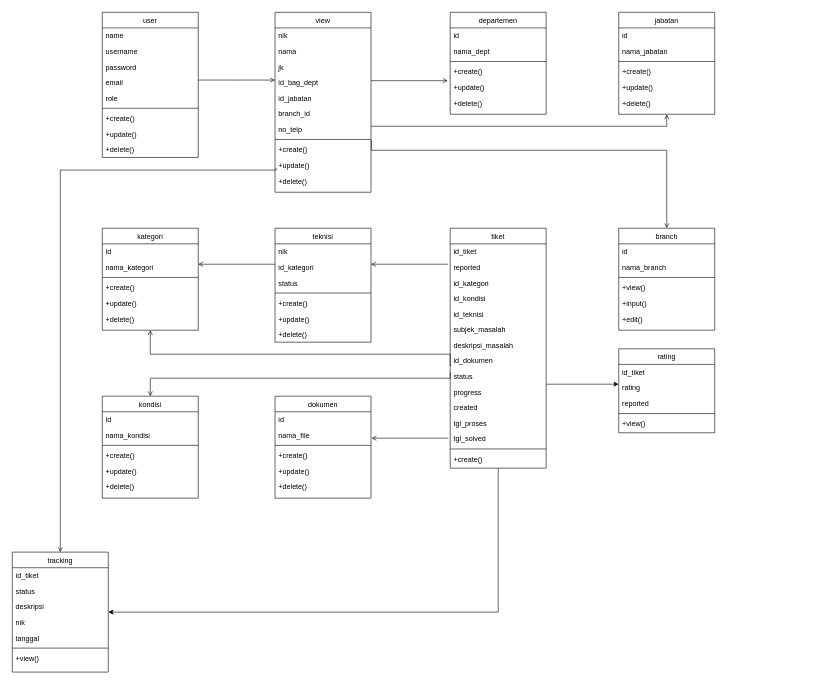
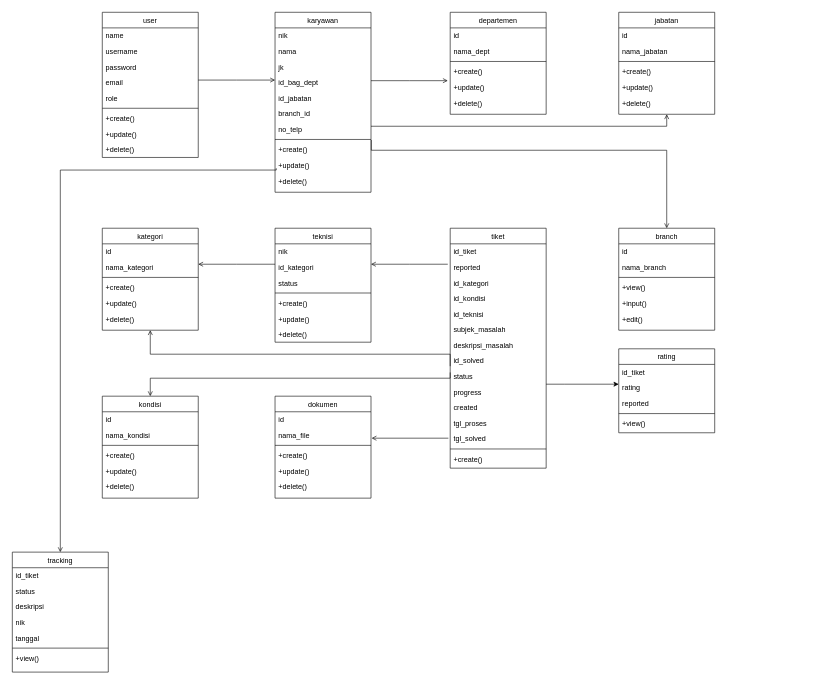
- <mxCell id="2" value="view" style="swimlane;fontStyle=0;align=center;verticalAlign=top;childLayout=stackLayout;horizontal=1;startSize=26;horizontalStack=0;resizeParent=1;resizeLast=0;collapsible=1;marginBottom=0;rounded=0;shadow=0;strokeWidth=1;" parent="1" vertex="1"><mxGeometry x="458" y="20" width="160" height="300" as="geometry"><mxRectangle x="550" y="140" width="160" height="26" as="alternateBounds" /></mxGeometry></mxCell>
+ <mxCell id="2" value="karyawan" style="swimlane;fontStyle=0;align=center;verticalAlign=top;childLayout=stackLayout;horizontal=1;startSize=26;horizontalStack=0;resizeParent=1;resizeLast=0;collapsible=1;marginBottom=0;rounded=0;shadow=0;strokeWidth=1;" parent="1" vertex="1"><mxGeometry x="458" y="20" width="160" height="300" as="geometry"><mxRectangle x="550" y="140" width="160" height="26" as="alternateBounds" /></mxGeometry></mxCell>
- <mxCell id="74" value="id_dokumen" style="text;align=left;verticalAlign=top;spacingLeft=4;spacingRight=4;overflow=hidden;rotatable=0;points=[[0,0.5],[1,0.5]];portConstraint=eastwest;" vertex="1" parent="66"><mxGeometry y="208" width="160" height="26" as="geometry" /></mxCell>
+ <mxCell id="74" value="id_solved" style="text;align=left;verticalAlign=top;spacingLeft=4;spacingRight=4;overflow=hidden;rotatable=0;points=[[0,0.5],[1,0.5]];portConstraint=eastwest;" vertex="1" parent="66"><mxGeometry y="208" width="160" height="26" as="geometry" /></mxCell>
- <mxCell id="65" value="" style="edgeStyle=orthogonalEdgeStyle;rounded=0;orthogonalLoop=1;jettySize=auto;html=1;" edge="1" parent="1" source="66" target="107"><mxGeometry relative="1" as="geometry"><Array as="points"><mxPoint x="830" y="1020" /></Array></mxGeometry></mxCell>
